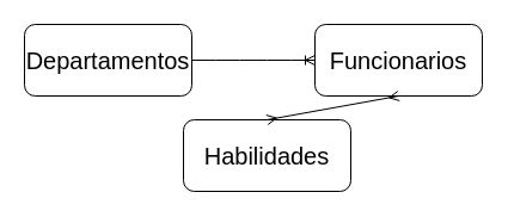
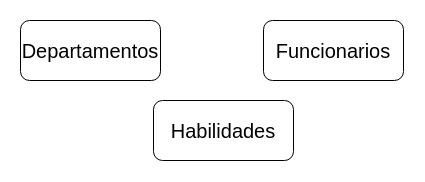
- <mxCell id="5" value="" style="edgeStyle=entityRelationEdgeStyle;fontSize=12;html=1;endArrow=ERoneToMany;exitX=1;exitY=0.5;exitDx=0;exitDy=0;" edge="1" parent="1" source="3" target="2"><mxGeometry width="100" height="100" relative="1" as="geometry"><mxPoint x="110" y="270" as="sourcePoint" /><mxPoint x="210" y="170" as="targetPoint" /></mxGeometry></mxCell>
- <mxCell id="6" value="" style="fontSize=12;html=1;endArrow=ERmany;startArrow=ERmany;entryX=0.5;entryY=1;entryDx=0;entryDy=0;exitX=0.5;exitY=0;exitDx=0;exitDy=0;" edge="1" parent="1" source="4" target="2"><mxGeometry width="100" height="100" relative="1" as="geometry"><mxPoint x="70" y="300" as="sourcePoint" /><mxPoint x="170" y="200" as="targetPoint" /></mxGeometry></mxCell>
